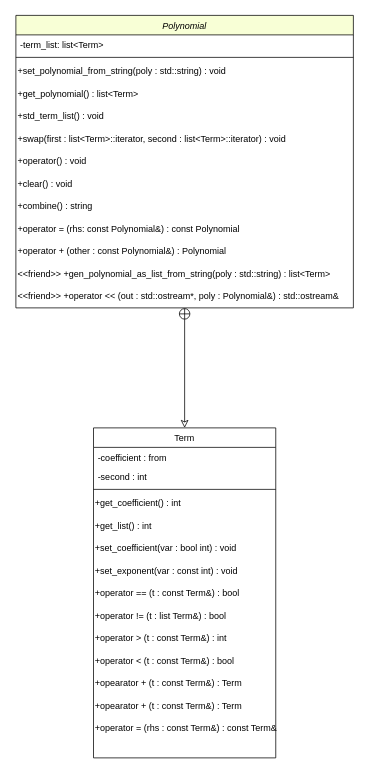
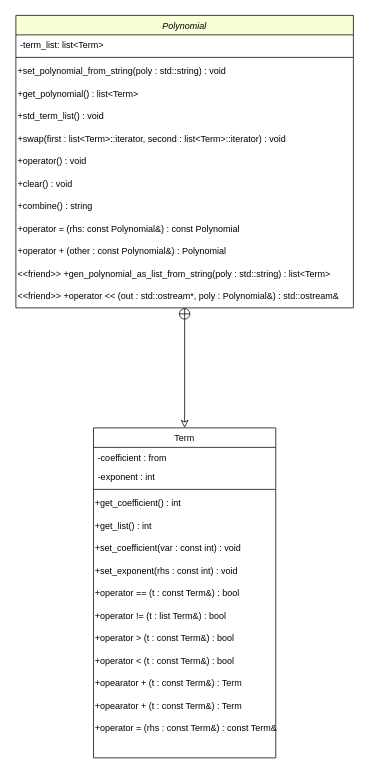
- <mxCell id="18" value="-second : int" style="text;align=left;verticalAlign=top;spacingLeft=4;spacingRight=4;overflow=hidden;rotatable=0;points=[[0,0.5],[1,0.5]];portConstraint=eastwest;rounded=0;shadow=0;html=0;" parent="16" vertex="1"><mxGeometry y="52" width="243" height="26" as="geometry" /></mxCell>
+ <mxCell id="18" value="-exponent : int" style="text;align=left;verticalAlign=top;spacingLeft=4;spacingRight=4;overflow=hidden;rotatable=0;points=[[0,0.5],[1,0.5]];portConstraint=eastwest;rounded=0;shadow=0;html=0;" parent="16" vertex="1"><mxGeometry y="52" width="243" height="26" as="geometry" /></mxCell>
- <mxCell id="22" value="+set_coefficient(var : bool int) : void" style="text;html=1;align=left;verticalAlign=middle;resizable=0;points=[];autosize=1;strokeColor=none;fillColor=none;" parent="16" vertex="1"><mxGeometry y="146" width="243" height="30" as="geometry" /></mxCell>
+ <mxCell id="22" value="+set_coefficient(var : const int) : void" style="text;html=1;align=left;verticalAlign=middle;resizable=0;points=[];autosize=1;strokeColor=none;fillColor=none;" parent="16" vertex="1"><mxGeometry y="146" width="243" height="30" as="geometry" /></mxCell>
- <mxCell id="23" value="+set_exponent(var : const int) : void" style="text;html=1;align=left;verticalAlign=middle;resizable=0;points=[];autosize=1;strokeColor=none;fillColor=none;" parent="16" vertex="1"><mxGeometry y="176" width="243" height="30" as="geometry" /></mxCell>
+ <mxCell id="23" value="+set_exponent(rhs : const int) : void" style="text;html=1;align=left;verticalAlign=middle;resizable=0;points=[];autosize=1;strokeColor=none;fillColor=none;" parent="16" vertex="1"><mxGeometry y="176" width="243" height="30" as="geometry" /></mxCell>
- <mxCell id="26" value="+operator &amp;gt; (t : const Term&amp;amp;) : int" style="text;html=1;align=left;verticalAlign=middle;resizable=0;points=[];autosize=1;strokeColor=none;fillColor=none;" parent="16" vertex="1"><mxGeometry y="266" width="243" height="30" as="geometry" /></mxCell>
+ <mxCell id="26" value="+operator &amp;gt; (t : const Term&amp;amp;) : bool" style="text;html=1;align=left;verticalAlign=middle;resizable=0;points=[];autosize=1;strokeColor=none;fillColor=none;" parent="16" vertex="1"><mxGeometry y="266" width="243" height="30" as="geometry" /></mxCell>
